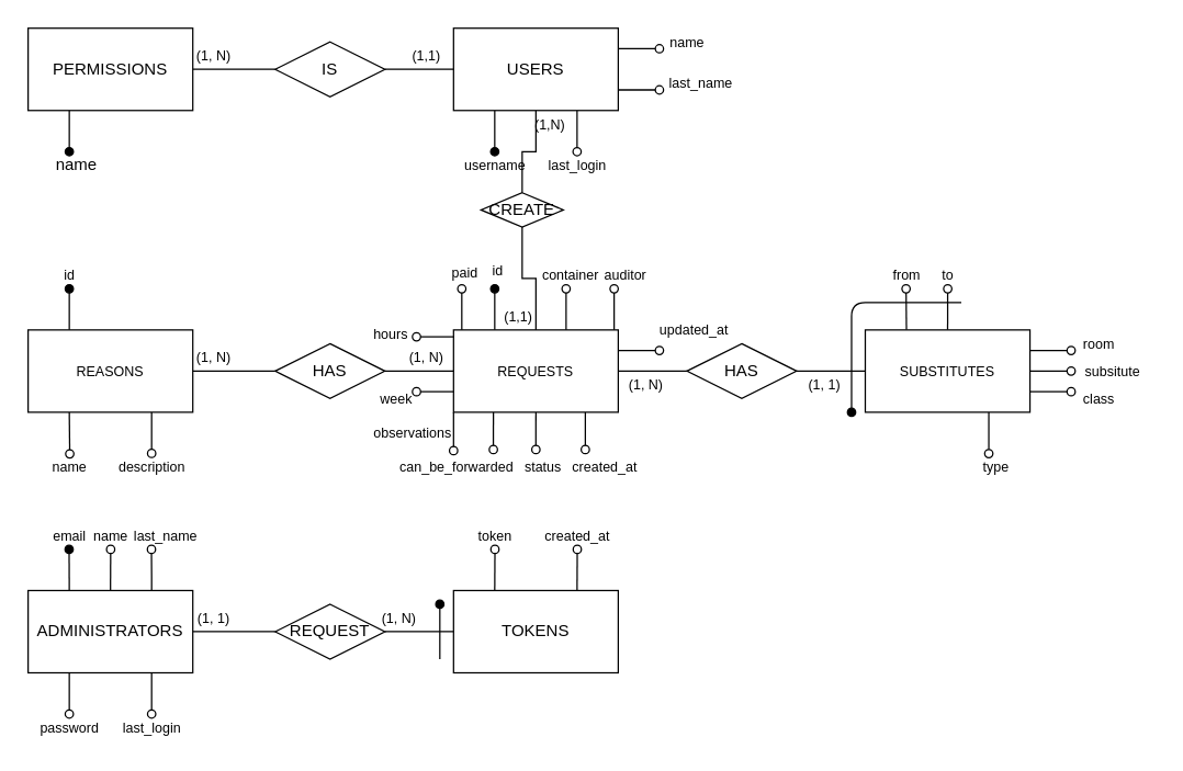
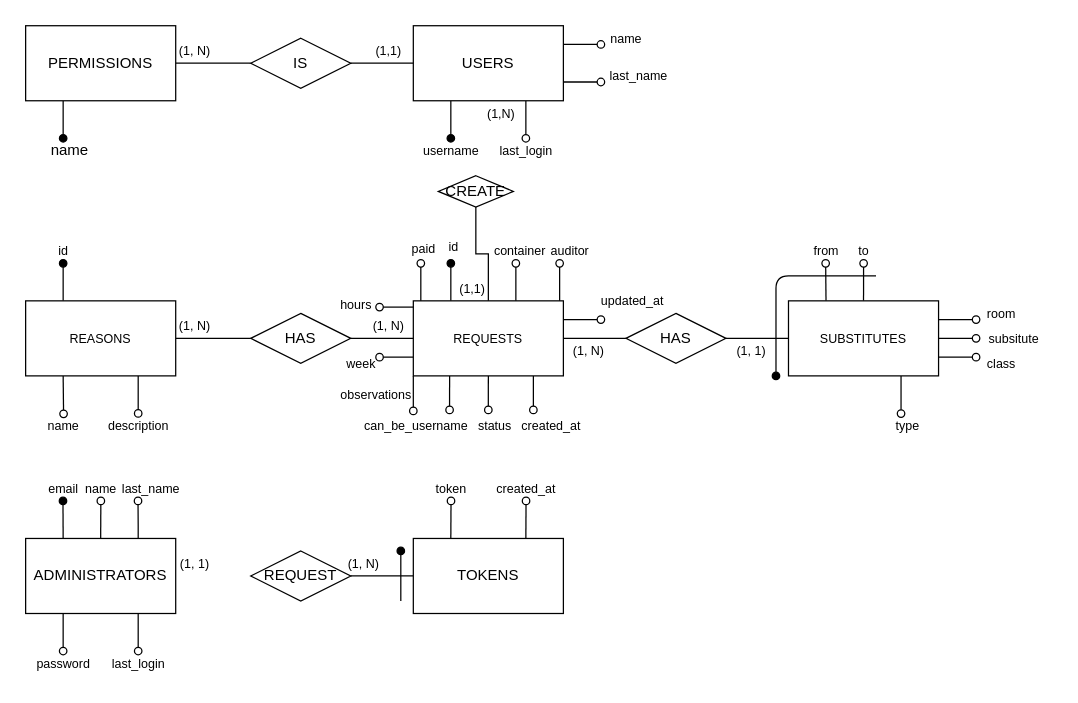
- <mxCell id="8" style="edgeStyle=orthogonalEdgeStyle;rounded=0;orthogonalLoop=1;jettySize=auto;html=1;exitX=0.5;exitY=1;exitDx=0;exitDy=0;entryX=0.5;entryY=0;entryDx=0;entryDy=0;endArrow=none;endFill=0;fontSize=10;" parent="1" source="11" target="84" edge="1"><mxGeometry relative="1" as="geometry" /></mxCell>
- <mxCell id="99" value="can_be_forwarded" style="text;html=1;align=center;verticalAlign=middle;resizable=0;points=[];autosize=1;fontSize=10;" vertex="1" parent="1"><mxGeometry x="285" y="332" width="93" height="16" as="geometry" /></mxCell>
+ <mxCell id="99" value="can_be_username" style="text;html=1;align=center;verticalAlign=middle;resizable=0;points=[];autosize=1;fontSize=10;" vertex="1" parent="1"><mxGeometry x="285" y="332" width="93" height="16" as="geometry" /></mxCell>
- <mxCell id="22" style="edgeStyle=orthogonalEdgeStyle;rounded=0;orthogonalLoop=1;jettySize=auto;html=1;exitX=1;exitY=0.5;exitDx=0;exitDy=0;entryX=0;entryY=0.5;entryDx=0;entryDy=0;endArrow=none;endFill=0;fontSize=10;" parent="1" source="23" target="31" edge="1"><mxGeometry relative="1" as="geometry" /></mxCell>
